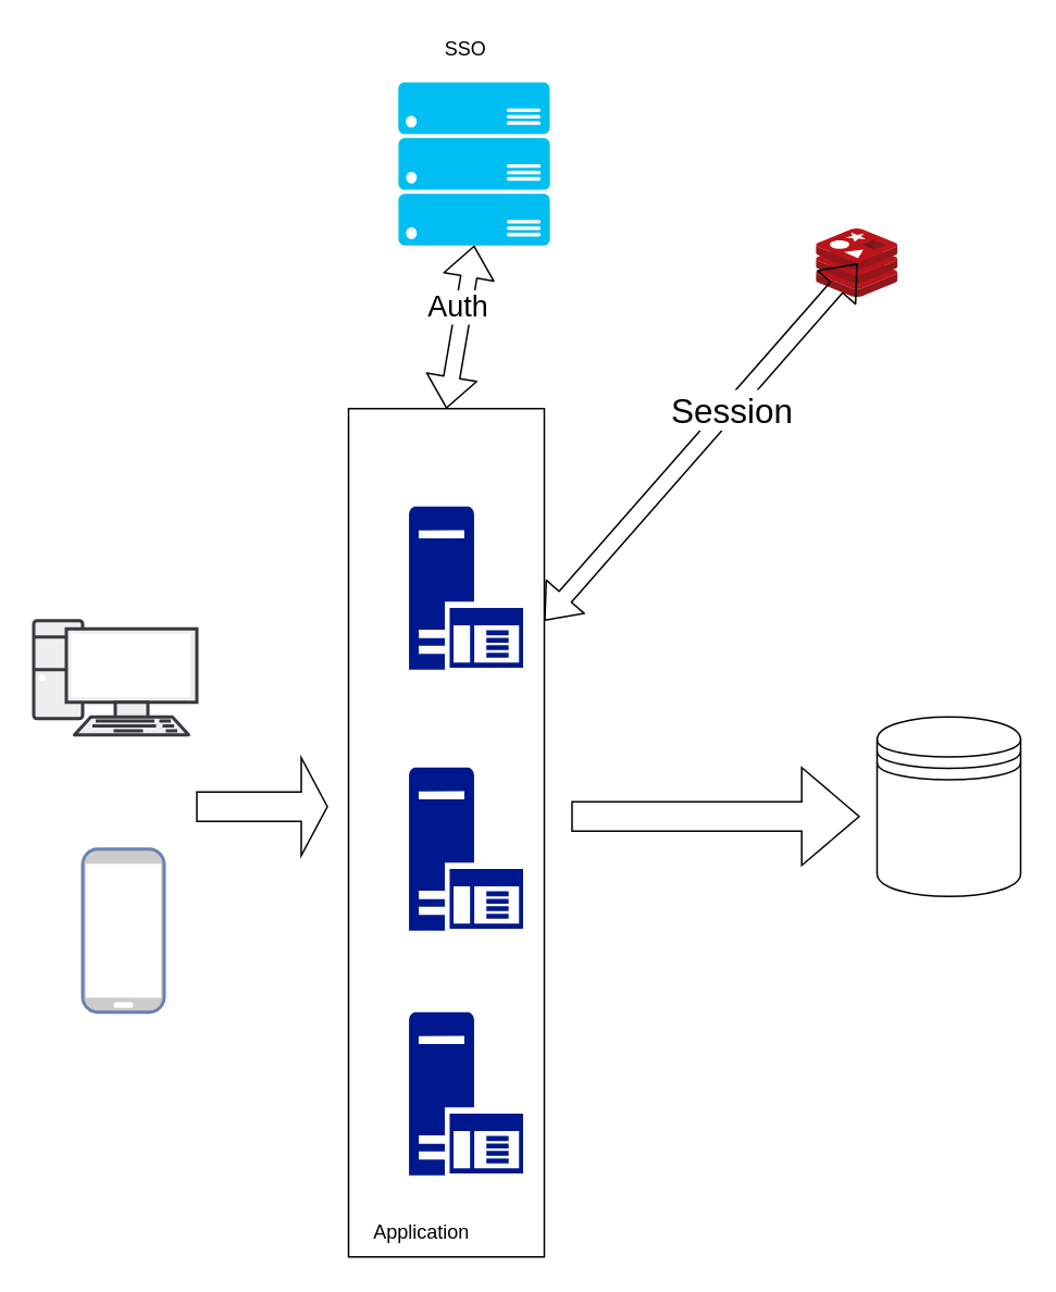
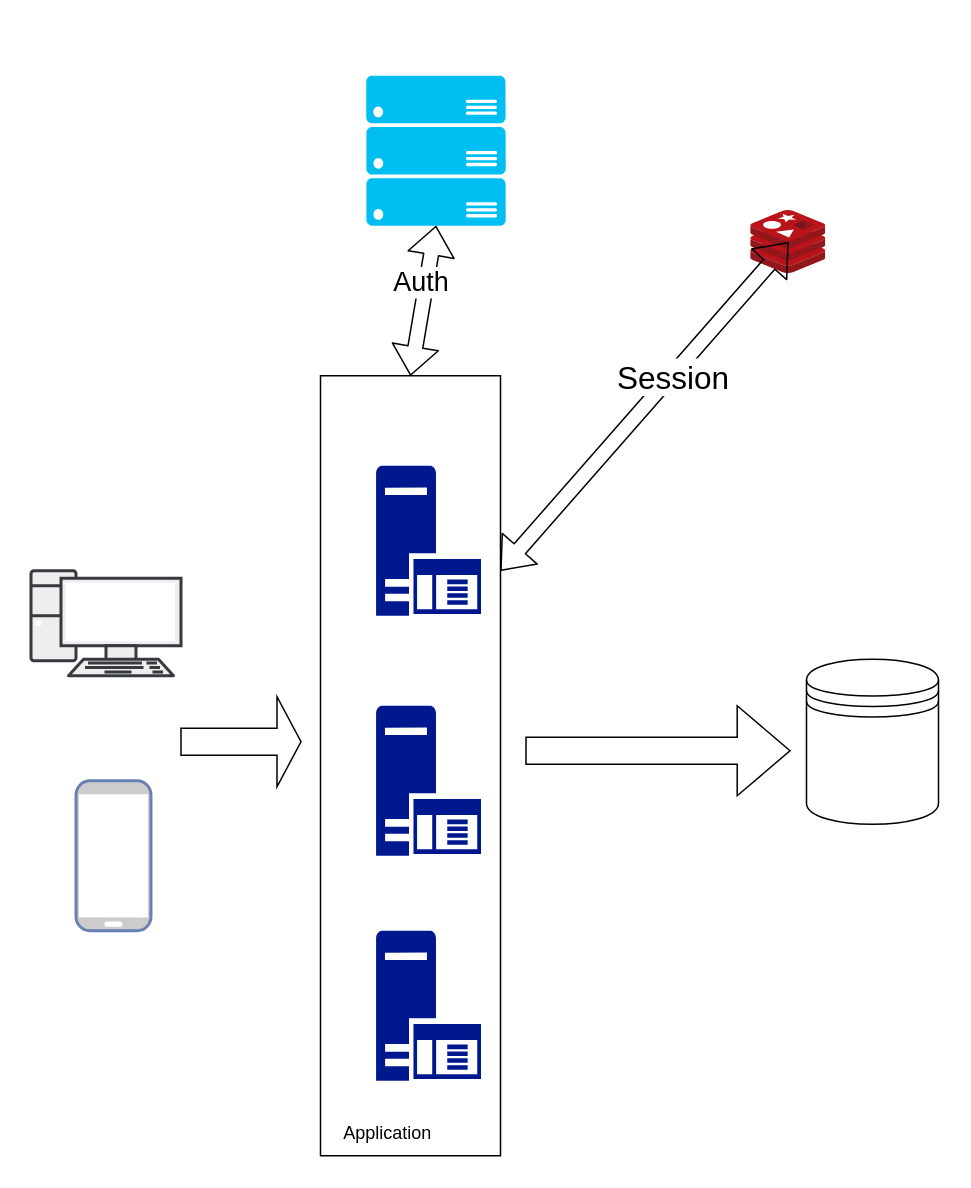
- <mxCell id="10" value="SSO" style="text;html=1;strokeColor=none;fillColor=none;align=center;verticalAlign=middle;whiteSpace=wrap;rounded=0;" parent="1" vertex="1"><mxGeometry x="265" y="20" width="40" height="20" as="geometry" /></mxCell>
